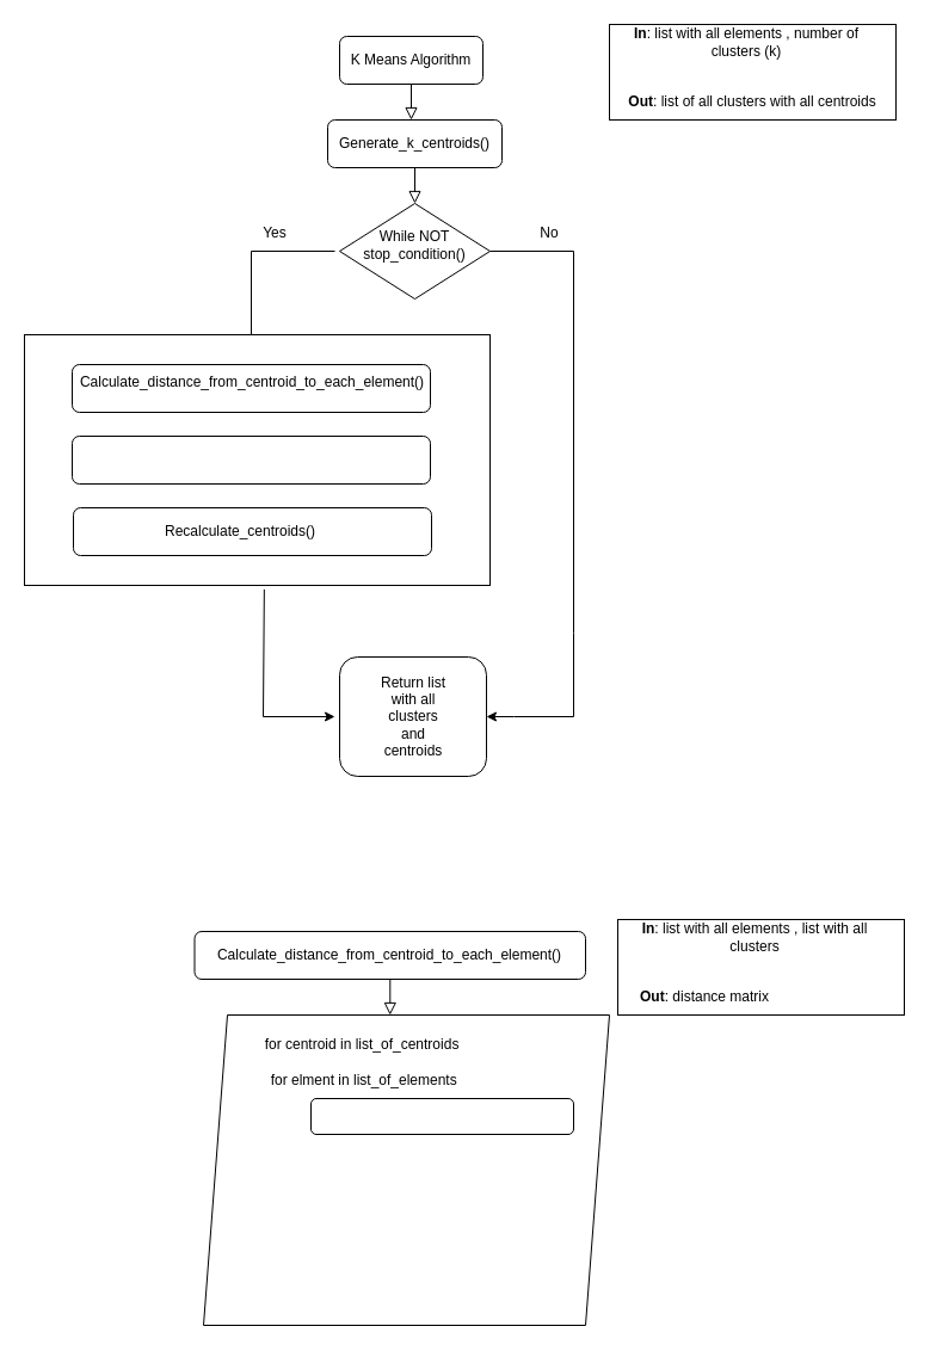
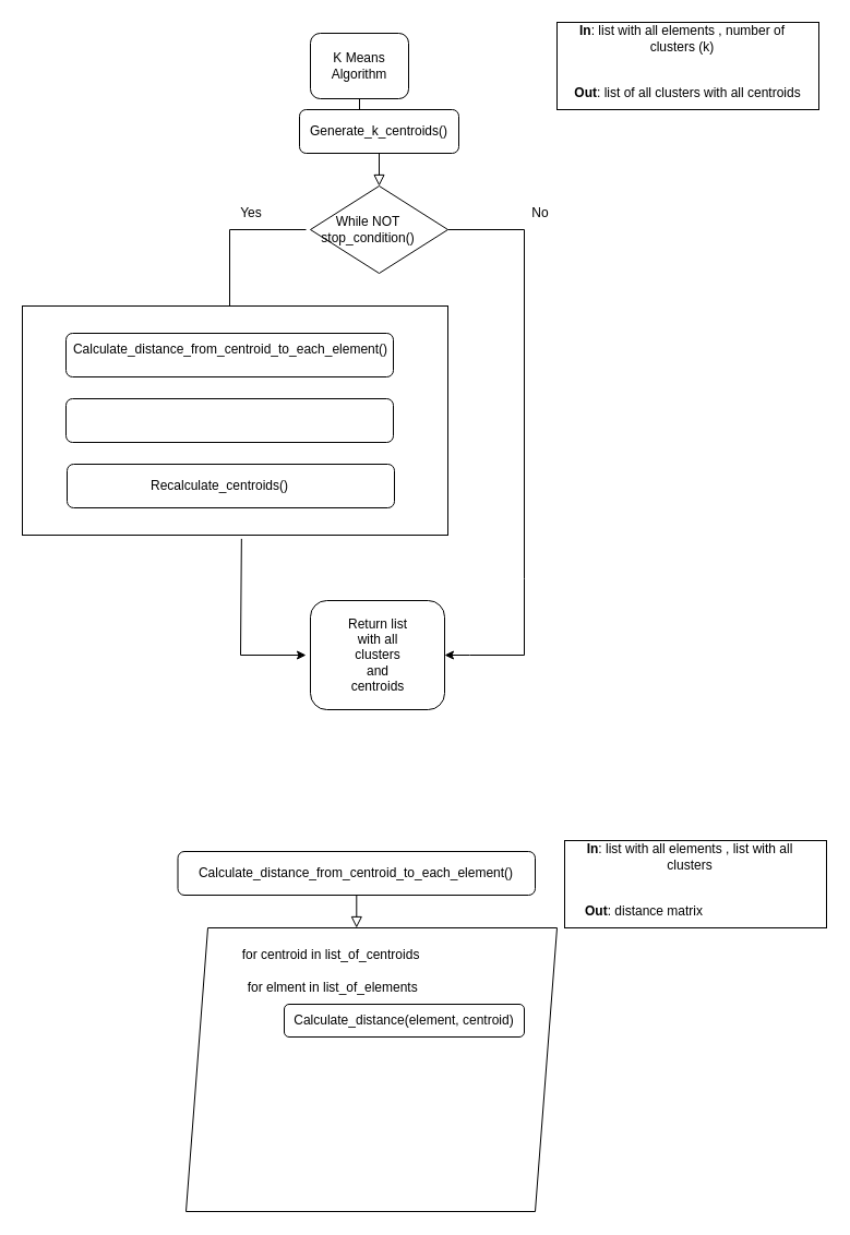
- <mxCell id="3" value="K Means Algorithm" style="rounded=1;whiteSpace=wrap;html=1;fontSize=12;glass=0;strokeWidth=1;shadow=0;" parent="1" vertex="1"><mxGeometry x="284" y="30" width="120" height="40" as="geometry" /></mxCell>
+ <mxCell id="3" value="K Means Algorithm" style="rounded=1;whiteSpace=wrap;html=1;fontSize=12;glass=0;strokeWidth=1;shadow=0;" parent="1" vertex="1"><mxGeometry x="284" y="30" width="90" height="60" as="geometry" /></mxCell>
- <mxCell id="15" value="No" style="text;html=1;strokeColor=none;fillColor=none;align=center;verticalAlign=middle;whiteSpace=wrap;rounded=0;" vertex="1" parent="1"><mxGeometry x="430" y="180" width="60" height="30" as="geometry" /></mxCell>
+ <mxCell id="15" value="No" style="text;html=1;strokeColor=none;fillColor=none;align=center;verticalAlign=middle;whiteSpace=wrap;rounded=0;" vertex="1" parent="1"><mxGeometry x="465" y="180" width="60" height="30" as="geometry" /></mxCell>
- <mxCell id="11" value="While NOT stop_condition()" style="text;html=1;strokeColor=none;fillColor=none;align=center;verticalAlign=middle;whiteSpace=wrap;rounded=0;" vertex="1" parent="1"><mxGeometry x="317" y="190" width="60" height="30" as="geometry" /></mxCell>
+ <mxCell id="11" value="While NOT stop_condition()" style="text;html=1;strokeColor=none;fillColor=none;align=center;verticalAlign=middle;whiteSpace=wrap;rounded=0;" vertex="1" parent="1"><mxGeometry x="307" y="195" width="60" height="30" as="geometry" /></mxCell>
+ <mxCell id="36" value="Calculate_distance(element, centroid)" style="text;html=1;strokeColor=none;fillColor=none;align=center;verticalAlign=middle;whiteSpace=wrap;rounded=0;" vertex="1" parent="1"><mxGeometry x="266.13" y="920" width="207.75" height="30" as="geometry" /></mxCell>
